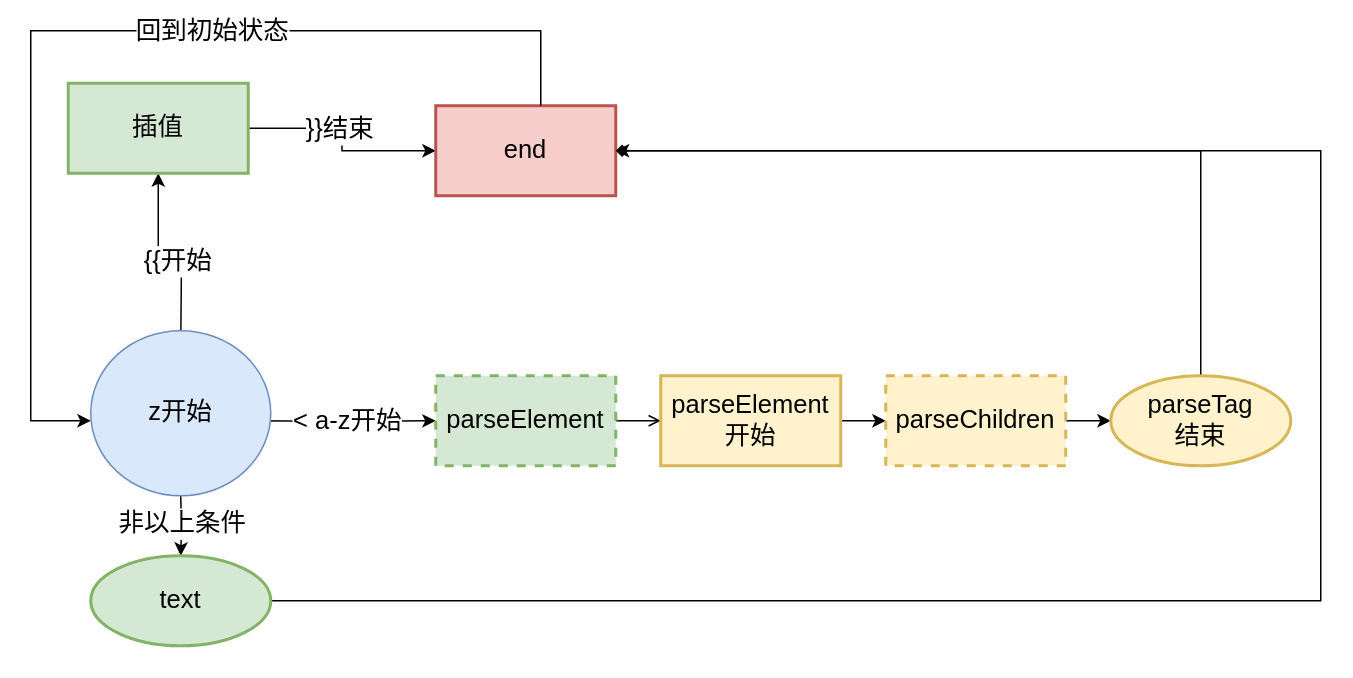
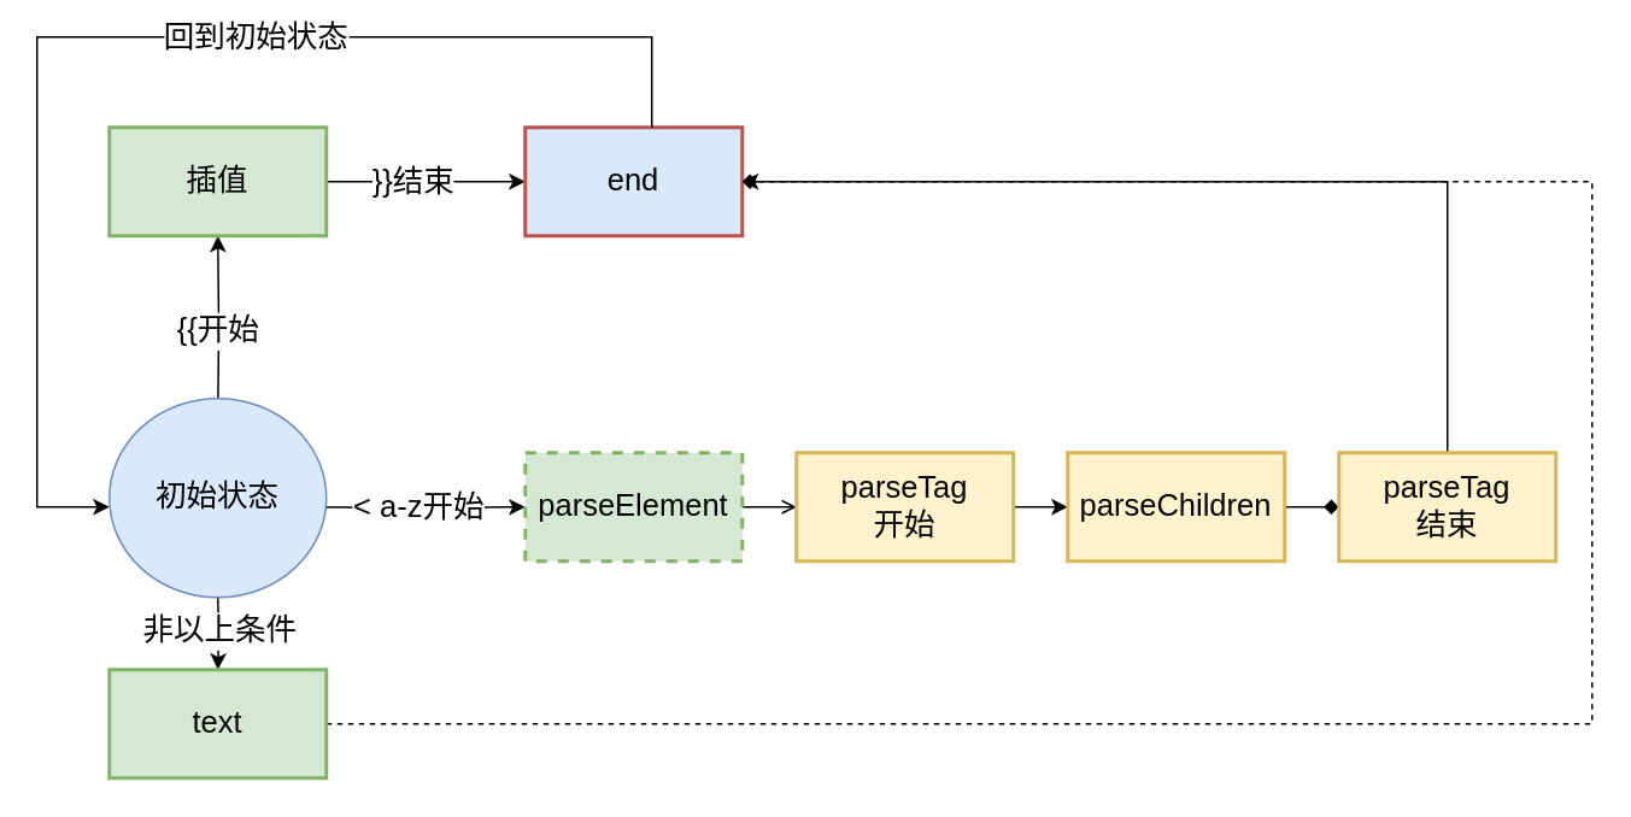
- <mxCell id="10" value="插值" style="whiteSpace=wrap;html=1;strokeWidth=2;fontSize=17;fillColor=#d5e8d4;strokeColor=#82b366;" parent="1" vertex="1"><mxGeometry x="45" y="55" width="120" height="60" as="geometry" /></mxCell>
+ <mxCell id="10" value="插值" style="whiteSpace=wrap;html=1;strokeWidth=2;fontSize=17;fillColor=#d5e8d4;strokeColor=#82b366;" parent="1" vertex="1"><mxGeometry x="60" y="70" width="120" height="60" as="geometry" /></mxCell>
- <mxCell id="13" value="end" style="whiteSpace=wrap;html=1;strokeWidth=2;fontSize=17;fillColor=#f8cecc;strokeColor=#b85450;" parent="1" vertex="1"><mxGeometry x="290" y="70" width="120" height="60" as="geometry" /></mxCell>
+ <mxCell id="13" value="end" style="whiteSpace=wrap;html=1;strokeWidth=2;fontSize=17;fillColor=#dae8fc;strokeColor=#b85450;" parent="1" vertex="1"><mxGeometry x="290" y="70" width="120" height="60" as="geometry" /></mxCell>
- <mxCell id="24" value="z开始" style="ellipse;whiteSpace=wrap;html=1;fontSize=17;fillColor=#dae8fc;strokeColor=#6c8ebf;" vertex="1" parent="1"><mxGeometry x="60" y="220" width="120" height="110" as="geometry" /></mxCell>
+ <mxCell id="24" value="初始状态" style="ellipse;whiteSpace=wrap;html=1;fontSize=17;fillColor=#dae8fc;strokeColor=#6c8ebf;" vertex="1" parent="1"><mxGeometry x="60" y="220" width="120" height="110" as="geometry" /></mxCell>
- <mxCell id="19" value="parseElement&lt;br style=&quot;font-size: 17px;&quot;&gt;开始" style="whiteSpace=wrap;html=1;strokeWidth=2;fontSize=17;fillColor=#fff2cc;strokeColor=#d6b656;" parent="1" vertex="1"><mxGeometry x="440" y="250" width="120" height="60" as="geometry" /></mxCell>
+ <mxCell id="19" value="parseTag&lt;br style=&quot;font-size: 17px;&quot;&gt;开始" style="whiteSpace=wrap;html=1;strokeWidth=2;fontSize=17;fillColor=#fff2cc;strokeColor=#d6b656;" parent="1" vertex="1"><mxGeometry x="440" y="250" width="120" height="60" as="geometry" /></mxCell>
- <mxCell id="21" value="parseChildren" style="whiteSpace=wrap;html=1;strokeWidth=2;fontSize=17;fillColor=#fff2cc;strokeColor=#d6b656;dashed=1;" parent="1" vertex="1"><mxGeometry x="590" y="250" width="120" height="60" as="geometry" /></mxCell>
+ <mxCell id="21" value="parseChildren" style="whiteSpace=wrap;html=1;strokeWidth=2;fontSize=17;fillColor=#fff2cc;strokeColor=#d6b656;" parent="1" vertex="1"><mxGeometry x="590" y="250" width="120" height="60" as="geometry" /></mxCell>
- <mxCell id="20" value="" style="edgeStyle=orthogonalEdgeStyle;rounded=0;orthogonalLoop=1;jettySize=auto;html=1;fontSize=17;" parent="1" source="21" target="23" edge="1"><mxGeometry relative="1" as="geometry" /></mxCell>
+ <mxCell id="20" value="" style="edgeStyle=orthogonalEdgeStyle;rounded=0;orthogonalLoop=1;jettySize=auto;html=1;fontSize=17;endArrow=diamond;" parent="1" source="21" target="23" edge="1"><mxGeometry relative="1" as="geometry" /></mxCell>
- <mxCell id="23" value="parseTag&lt;br style=&quot;font-size: 17px;&quot;&gt;结束" style="ellipse;whiteSpace=wrap;html=1;strokeWidth=2;fontSize=17;fillColor=#fff2cc;strokeColor=#d6b656;" parent="1" vertex="1"><mxGeometry x="740" y="250" width="120" height="60" as="geometry" /></mxCell>
+ <mxCell id="23" value="parseTag&lt;br style=&quot;font-size: 17px;&quot;&gt;结束" style="whiteSpace=wrap;html=1;strokeWidth=2;fontSize=17;fillColor=#fff2cc;strokeColor=#d6b656;" parent="1" vertex="1"><mxGeometry x="740" y="250" width="120" height="60" as="geometry" /></mxCell>
- <mxCell id="12" value="text" style="ellipse;whiteSpace=wrap;html=1;strokeWidth=2;fontSize=17;fillColor=#d5e8d4;strokeColor=#82b366;" parent="1" vertex="1"><mxGeometry x="60" y="370" width="120" height="60" as="geometry" /></mxCell>
+ <mxCell id="12" value="text" style="whiteSpace=wrap;html=1;strokeWidth=2;fontSize=17;fillColor=#d5e8d4;strokeColor=#82b366;" parent="1" vertex="1"><mxGeometry x="60" y="370" width="120" height="60" as="geometry" /></mxCell>
- <mxCell id="11" style="edgeStyle=orthogonalEdgeStyle;rounded=0;orthogonalLoop=1;jettySize=auto;html=1;exitX=1;exitY=0.5;exitDx=0;exitDy=0;entryX=1;entryY=0.5;entryDx=0;entryDy=0;fontSize=17;" parent="1" source="12" target="13" edge="1"><mxGeometry relative="1" as="geometry"><Array as="points"><mxPoint x="880" y="400" /><mxPoint x="880" y="100" /></Array></mxGeometry></mxCell>
+ <mxCell id="11" style="edgeStyle=orthogonalEdgeStyle;rounded=0;orthogonalLoop=1;jettySize=auto;html=1;exitX=1;exitY=0.5;exitDx=0;exitDy=0;entryX=1;entryY=0.5;entryDx=0;entryDy=0;fontSize=17;dashed=1;" parent="1" source="12" target="13" edge="1"><mxGeometry relative="1" as="geometry"><Array as="points"><mxPoint x="880" y="400" /><mxPoint x="880" y="100" /></Array></mxGeometry></mxCell>
